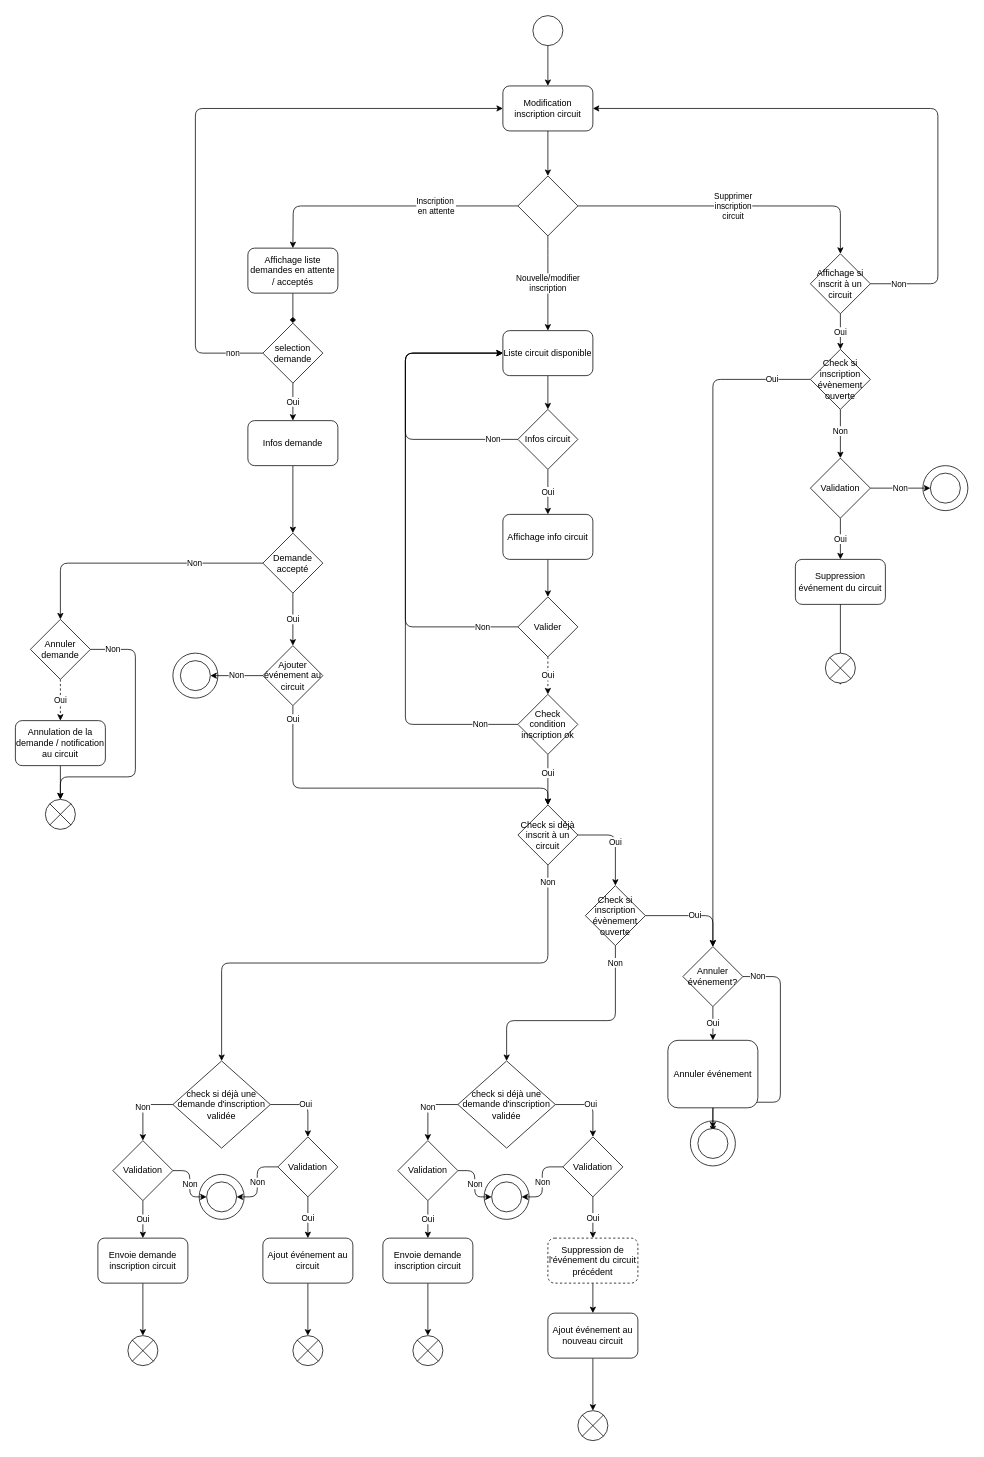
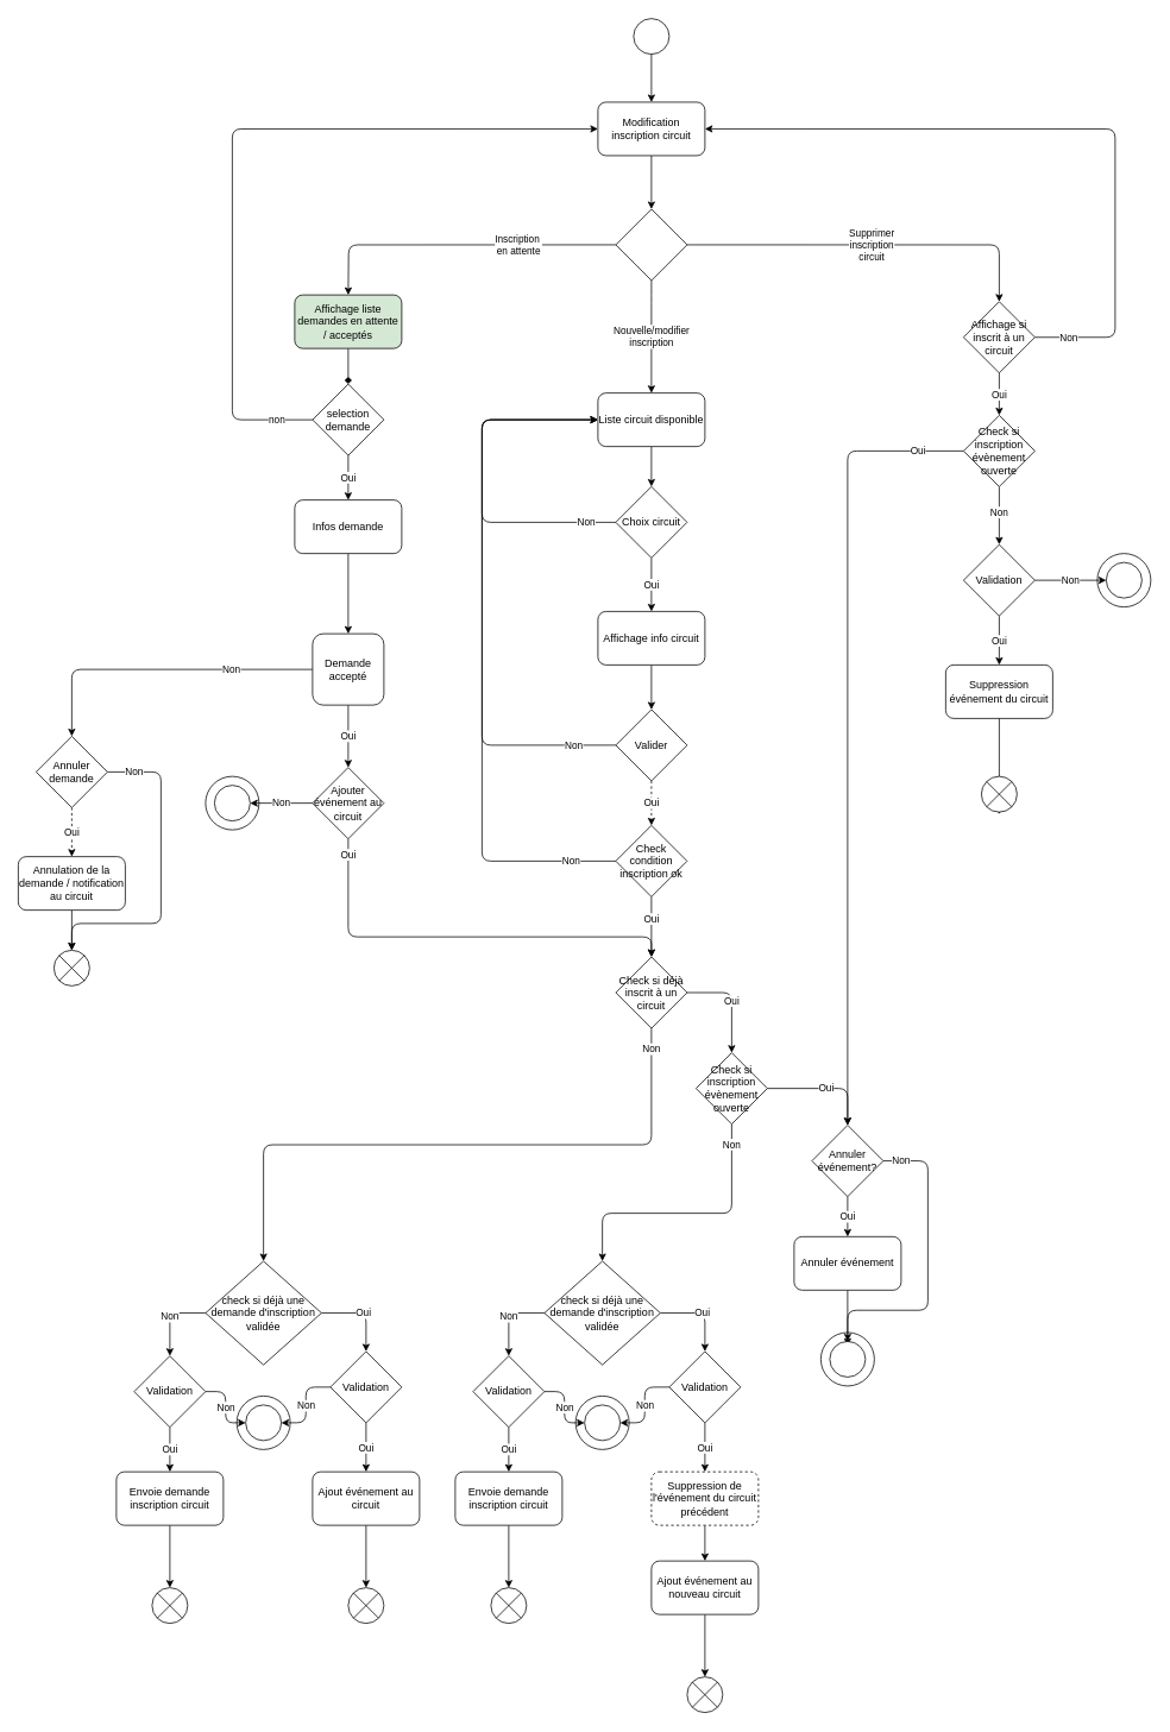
- <mxCell id="95" value="Affichage liste demandes en attente / acceptés" style="rounded=1;whiteSpace=wrap;html=1;" parent="1" vertex="1"><mxGeometry x="330" y="330" width="120" height="60" as="geometry" /></mxCell>
+ <mxCell id="95" value="Affichage liste demandes en attente / acceptés" style="rounded=1;whiteSpace=wrap;html=1;fillColor=#d5e8d4;" parent="1" vertex="1"><mxGeometry x="330" y="330" width="120" height="60" as="geometry" /></mxCell>
- <mxCell id="16" value="Infos circuit" style="rhombus;whiteSpace=wrap;html=1;strokeColor=default;" parent="1" vertex="1"><mxGeometry x="690" y="545" width="80" height="80" as="geometry" /></mxCell>
+ <mxCell id="16" value="Choix circuit" style="rhombus;whiteSpace=wrap;html=1;strokeColor=default;" parent="1" vertex="1"><mxGeometry x="690" y="545" width="80" height="80" as="geometry" /></mxCell>
- <mxCell id="58" value="Demande accepté" style="rhombus;whiteSpace=wrap;html=1;" parent="1" vertex="1"><mxGeometry x="350" y="710" width="80" height="80" as="geometry" /></mxCell>
+ <mxCell id="58" value="Demande accepté" style="whiteSpace=wrap;html=1;rounded=1;" parent="1" vertex="1"><mxGeometry x="350" y="710" width="80" height="80" as="geometry" /></mxCell>
- <mxCell id="40" value="Annuler événement" style="rounded=1;whiteSpace=wrap;html=1;" parent="1" vertex="1"><mxGeometry x="890" y="1386.25" width="120" height="90" as="geometry" /></mxCell>
+ <mxCell id="40" value="Annuler événement" style="rounded=1;whiteSpace=wrap;html=1;" parent="1" vertex="1"><mxGeometry x="890" y="1386.25" width="120" height="60" as="geometry" /></mxCell>
